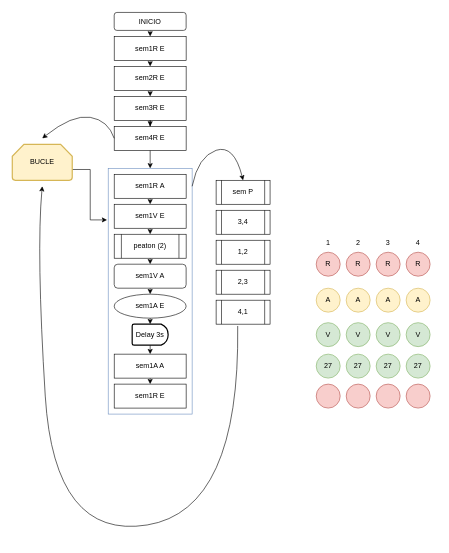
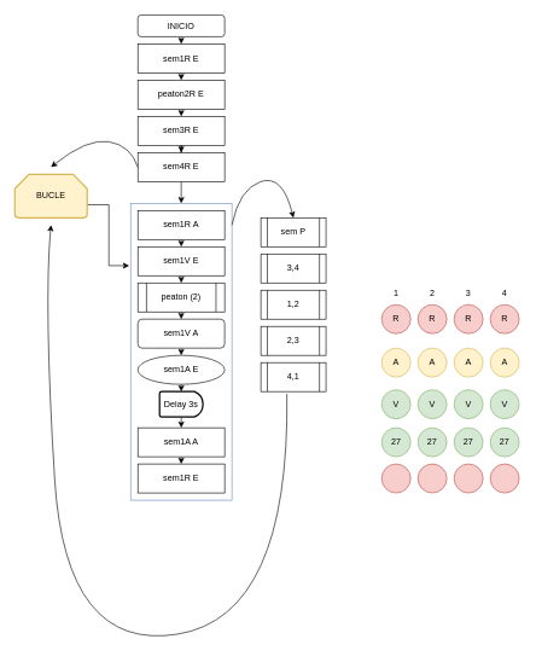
- <mxCell id="7" value="sem2R E" style="rounded=0;whiteSpace=wrap;html=1;" vertex="1" parent="1"><mxGeometry x="190" y="110" width="120" height="40" as="geometry" /></mxCell>
+ <mxCell id="7" value="peaton2R E" style="rounded=0;whiteSpace=wrap;html=1;" vertex="1" parent="1"><mxGeometry x="190" y="110" width="120" height="40" as="geometry" /></mxCell>
